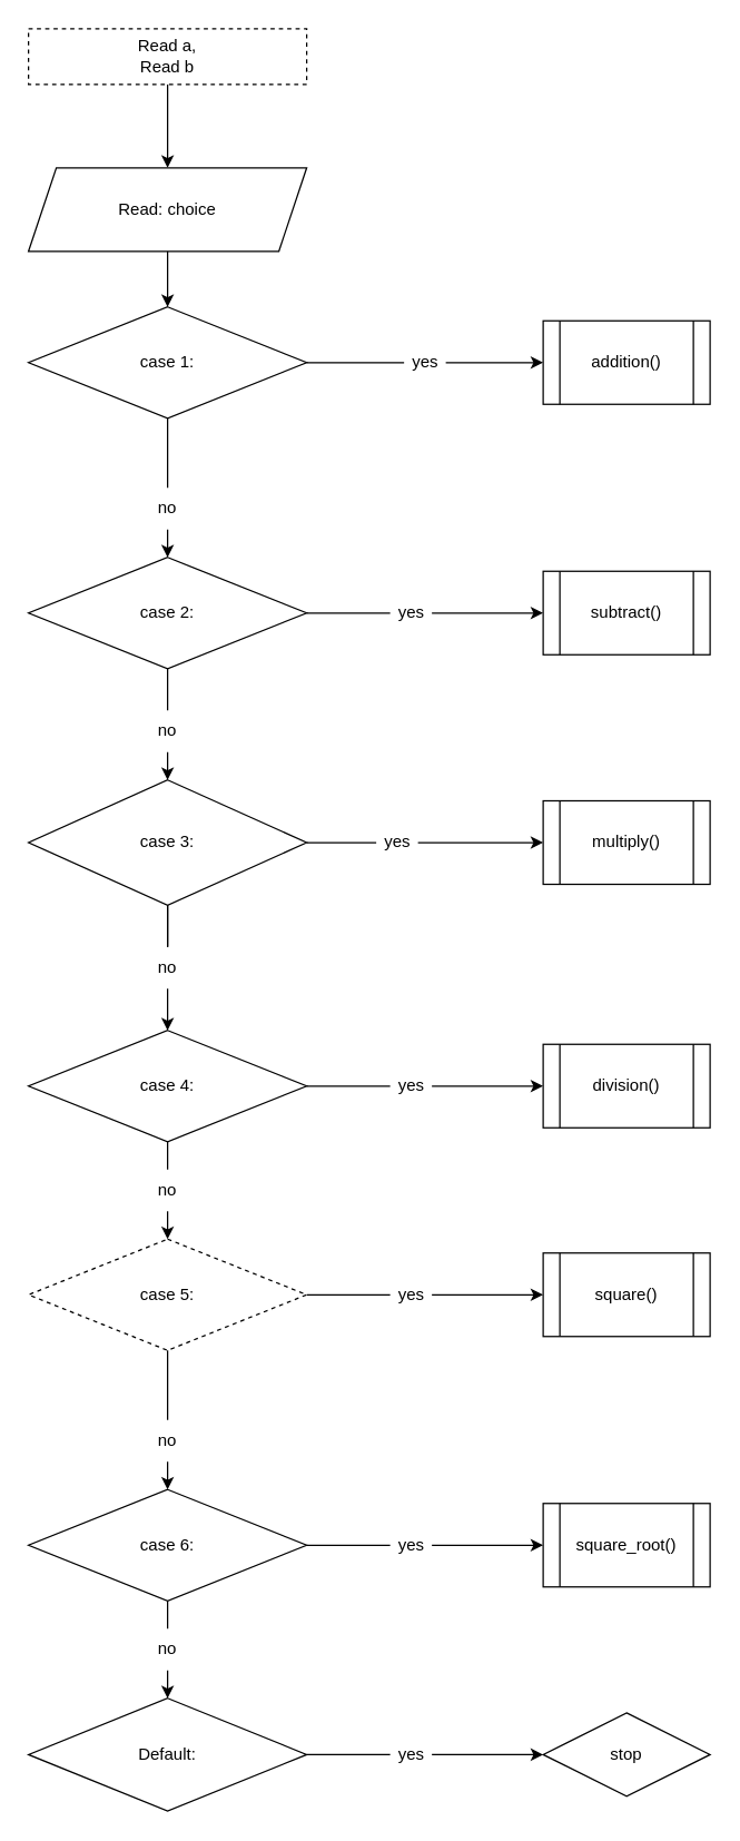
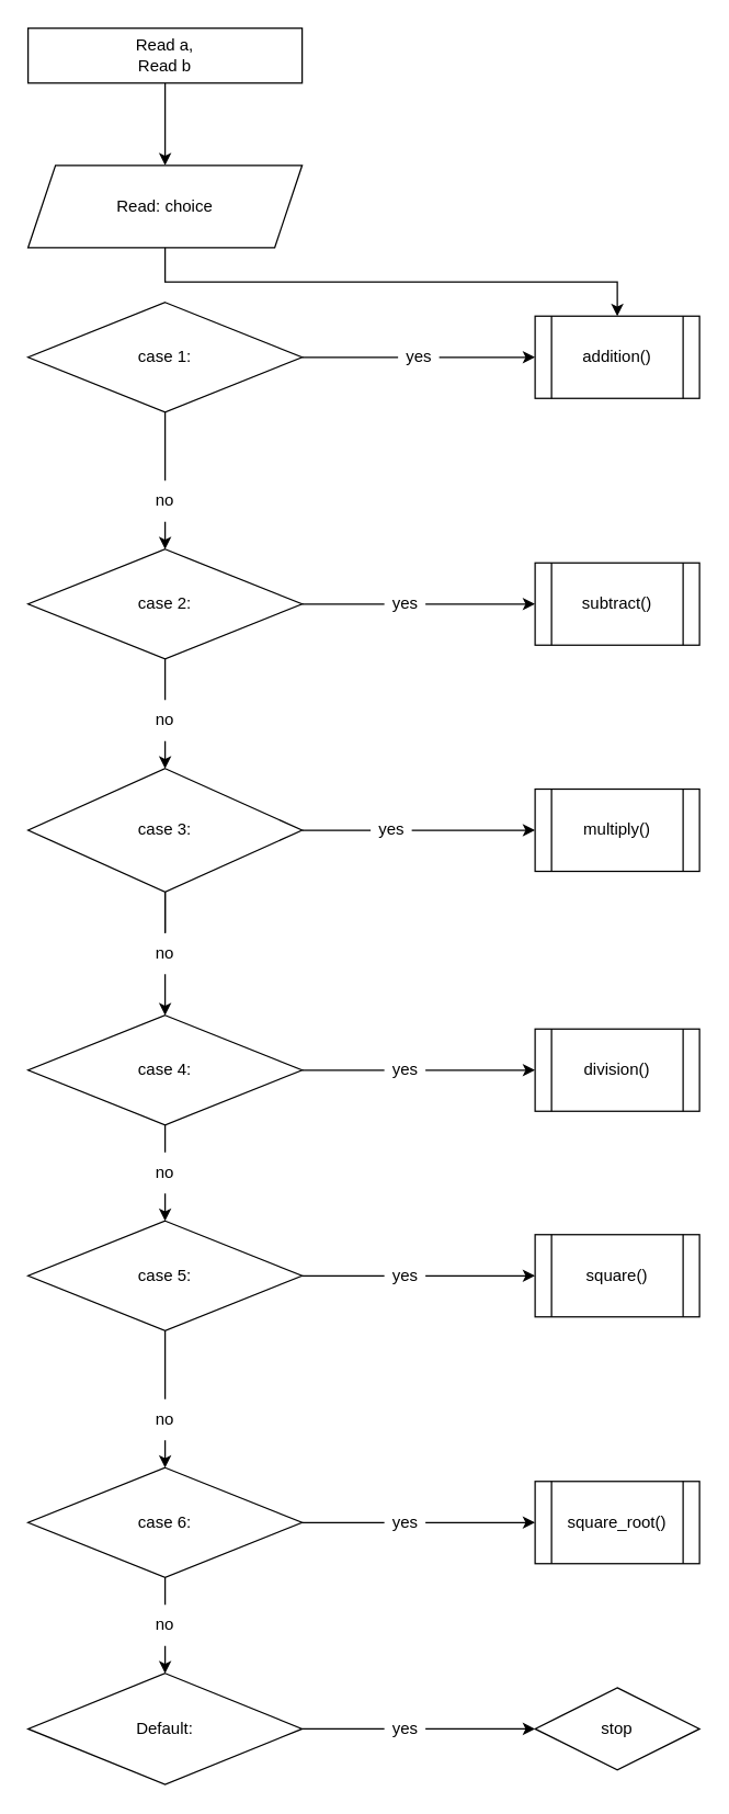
- <mxCell id="3" value="Read a,&lt;br&gt;Read b" style="rounded=0;whiteSpace=wrap;html=1;dashed=1;" vertex="1" parent="1"><mxGeometry x="20" y="20" width="200" height="40" as="geometry" /></mxCell>
+ <mxCell id="3" value="Read a,&lt;br&gt;Read b" style="rounded=0;whiteSpace=wrap;html=1;" vertex="1" parent="1"><mxGeometry x="20" y="20" width="200" height="40" as="geometry" /></mxCell>
- <mxCell id="4" style="edgeStyle=orthogonalEdgeStyle;rounded=0;orthogonalLoop=1;jettySize=auto;html=1;exitX=0.5;exitY=1;exitDx=0;exitDy=0;" edge="1" parent="1" source="5" target="7"><mxGeometry relative="1" as="geometry" /></mxCell>
+ <mxCell id="4" style="edgeStyle=orthogonalEdgeStyle;rounded=0;orthogonalLoop=1;jettySize=auto;html=1;exitX=0.5;exitY=1;exitDx=0;exitDy=0;" edge="1" parent="1" source="5" target="23"><mxGeometry relative="1" as="geometry" /></mxCell>
- <mxCell id="14" value="case 5:" style="rhombus;whiteSpace=wrap;html=1;dashed=1;" vertex="1" parent="1"><mxGeometry x="20" y="890" width="200" height="80" as="geometry" /></mxCell>
+ <mxCell id="14" value="case 5:" style="rhombus;whiteSpace=wrap;html=1;" vertex="1" parent="1"><mxGeometry x="20" y="890" width="200" height="80" as="geometry" /></mxCell>
